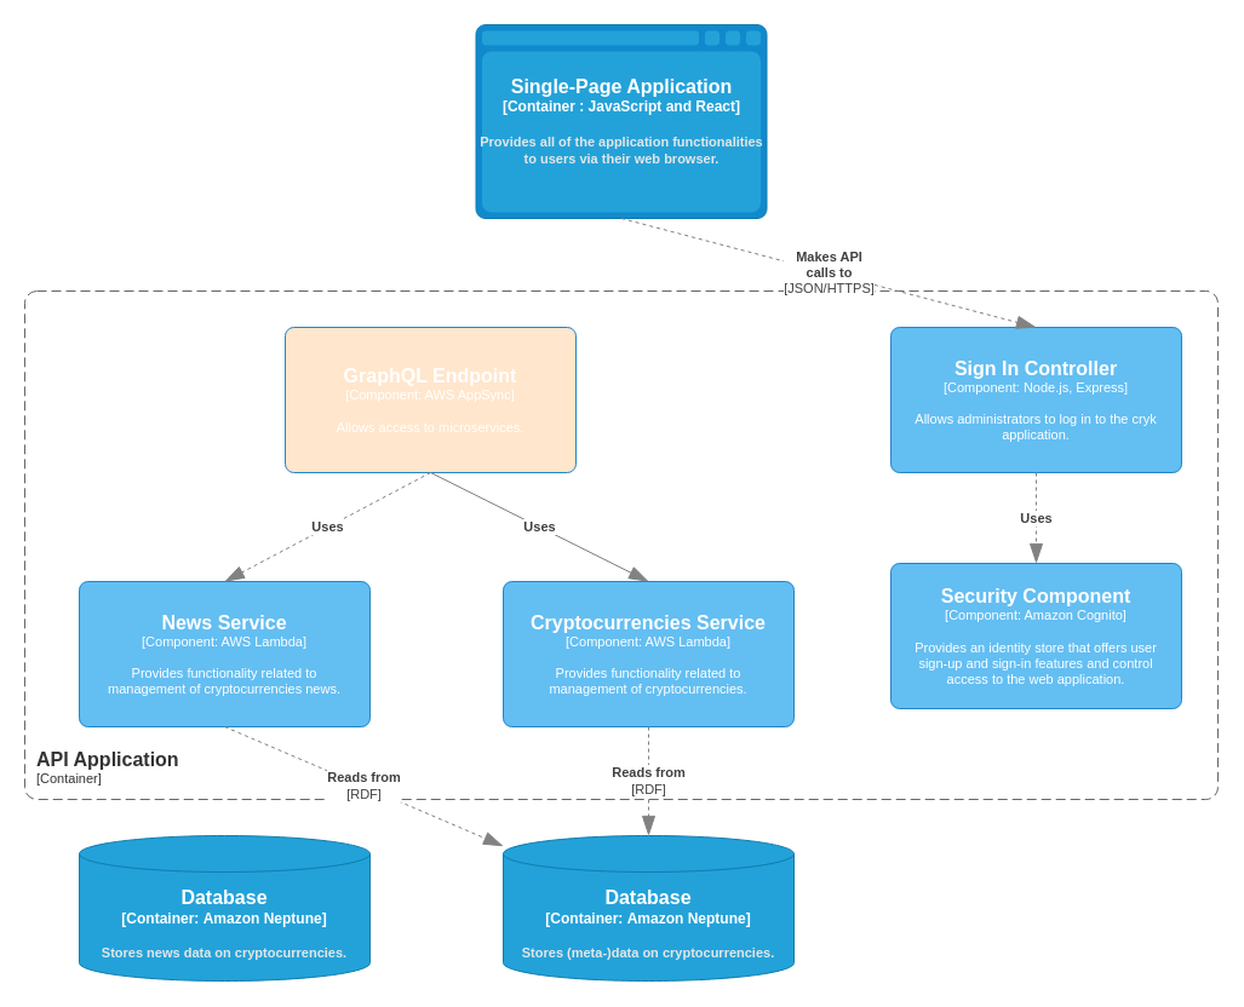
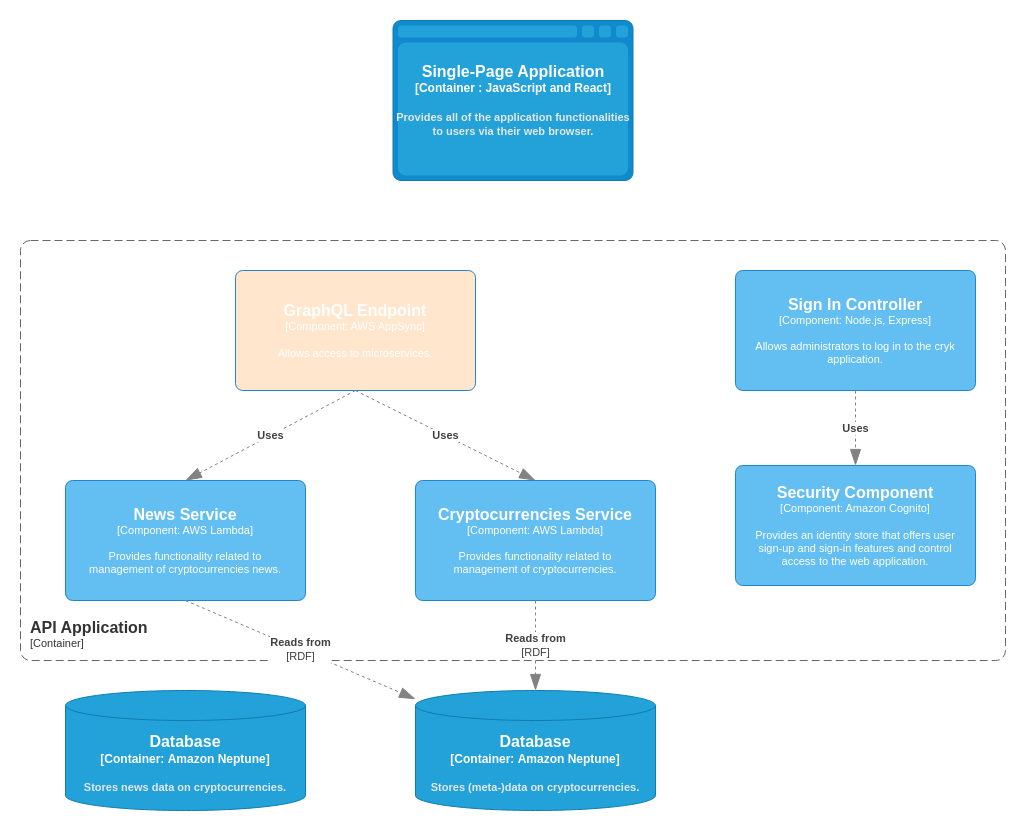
- <mxCell id="12" value="&lt;div style=&quot;text-align: left; font-size: 11px;&quot;&gt;&lt;div style=&quot;text-align: center; font-size: 11px;&quot;&gt;&lt;b style=&quot;font-size: 11px;&quot;&gt;Makes API&#10;calls to&lt;/b&gt;&lt;/div&gt;&lt;div style=&quot;text-align: center; font-size: 11px;&quot;&gt;[JSON/HTTPS]&lt;/div&gt;&lt;/div&gt;" style="endArrow=blockThin;html=1;fontSize=11;fontColor=#404040;strokeWidth=1;endFill=1;strokeColor=#828282;elbow=vertical;metaEdit=1;endSize=14;startSize=14;jumpStyle=arc;jumpSize=16;rounded=0;dashed=1;exitX=0.5;exitY=1;exitDx=0;exitDy=0;exitPerimeter=0;entryX=0.5;entryY=0;entryDx=0;entryDy=0;entryPerimeter=0;" parent="1" source="2" target="10" edge="1"><mxGeometry width="240" relative="1" as="geometry"><mxPoint x="645" y="380" as="sourcePoint" /><mxPoint x="645" y="485" as="targetPoint" /></mxGeometry></mxCell>
- <mxCell id="13" value="&lt;div style=&quot;text-align: left; font-size: 11px;&quot;&gt;&lt;div style=&quot;text-align: center; font-size: 11px;&quot;&gt;&lt;b style=&quot;font-size: 11px;&quot;&gt;Uses&lt;/b&gt;&lt;/div&gt;&lt;/div&gt;" style="endArrow=blockThin;html=1;fontSize=11;fontColor=#404040;strokeWidth=1;endFill=1;strokeColor=#828282;elbow=vertical;metaEdit=1;endSize=14;startSize=14;jumpStyle=arc;jumpSize=16;rounded=0;dashed=0;entryX=0.5;entryY=0;entryDx=0;entryDy=0;entryPerimeter=0;exitX=0.5;exitY=1;exitDx=0;exitDy=0;exitPerimeter=0;" parent="1" source="9" target="5" edge="1"><mxGeometry width="240" relative="1" as="geometry"><mxPoint x="555" y="420" as="sourcePoint" /><mxPoint x="725" y="420" as="targetPoint" /></mxGeometry></mxCell>
+ <mxCell id="13" value="&lt;div style=&quot;text-align: left; font-size: 11px;&quot;&gt;&lt;div style=&quot;text-align: center; font-size: 11px;&quot;&gt;&lt;b style=&quot;font-size: 11px;&quot;&gt;Uses&lt;/b&gt;&lt;/div&gt;&lt;/div&gt;" style="endArrow=blockThin;html=1;fontSize=11;fontColor=#404040;strokeWidth=1;endFill=1;strokeColor=#828282;elbow=vertical;metaEdit=1;endSize=14;startSize=14;jumpStyle=arc;jumpSize=16;rounded=0;dashed=1;entryX=0.5;entryY=0;entryDx=0;entryDy=0;entryPerimeter=0;exitX=0.5;exitY=1;exitDx=0;exitDy=0;exitPerimeter=0;" parent="1" source="9" target="5" edge="1"><mxGeometry width="240" relative="1" as="geometry"><mxPoint x="555" y="420" as="sourcePoint" /><mxPoint x="725" y="420" as="targetPoint" /></mxGeometry></mxCell>
